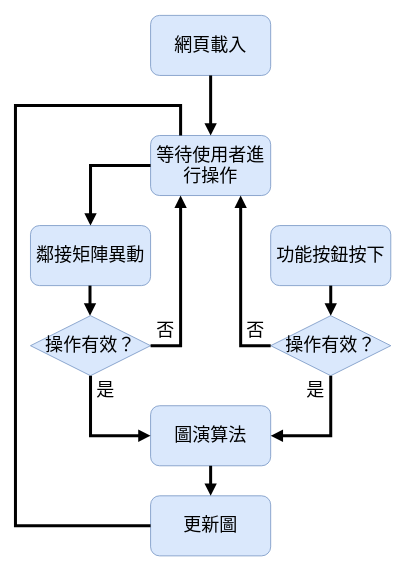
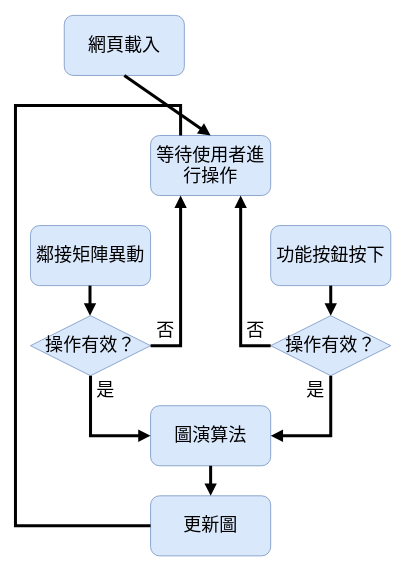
- <mxCell id="2" value="&lt;font style=&quot;font-size: 24px;&quot; face=&quot;標楷體&quot;&gt;網頁載入&lt;/font&gt;" style="rounded=1;whiteSpace=wrap;html=1;fontSize=12;glass=0;strokeWidth=1;shadow=0;fillColor=#dae8fc;strokeColor=#6c8ebf;" parent="1" vertex="1"><mxGeometry x="200" y="20" width="160" height="80" as="geometry" /></mxCell>
+ <mxCell id="2" value="&lt;font style=&quot;font-size: 24px;&quot; face=&quot;標楷體&quot;&gt;網頁載入&lt;/font&gt;" style="rounded=1;whiteSpace=wrap;html=1;fontSize=12;glass=0;strokeWidth=1;shadow=0;fillColor=#dae8fc;strokeColor=#6c8ebf;" parent="1" vertex="1"><mxGeometry x="85" y="20" width="160" height="80" as="geometry" /></mxCell>
- <mxCell id="13" value="" style="endArrow=block;html=1;rounded=0;fontFamily=Helvetica;fontSize=24;strokeWidth=4;endFill=1;exitX=0;exitY=0.5;exitDx=0;exitDy=0;entryX=0.5;entryY=0;entryDx=0;entryDy=0;" parent="1" source="3" target="5" edge="1"><mxGeometry width="50" height="50" relative="1" as="geometry"><mxPoint x="100" y="210" as="sourcePoint" /><mxPoint x="80" y="370" as="targetPoint" /><Array as="points"><mxPoint x="120" y="220" /></Array></mxGeometry></mxCell>
